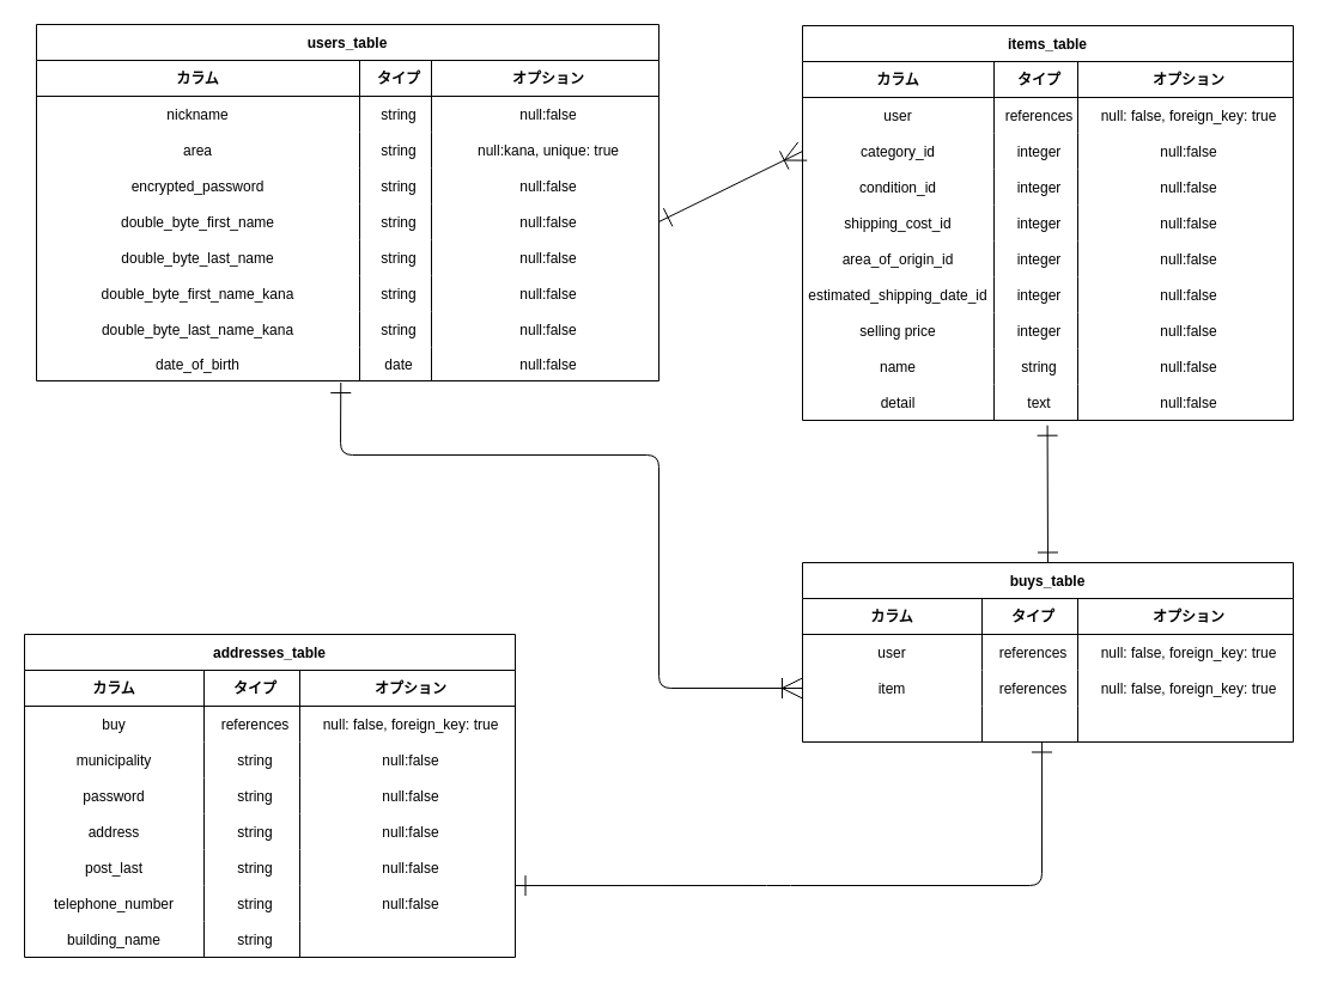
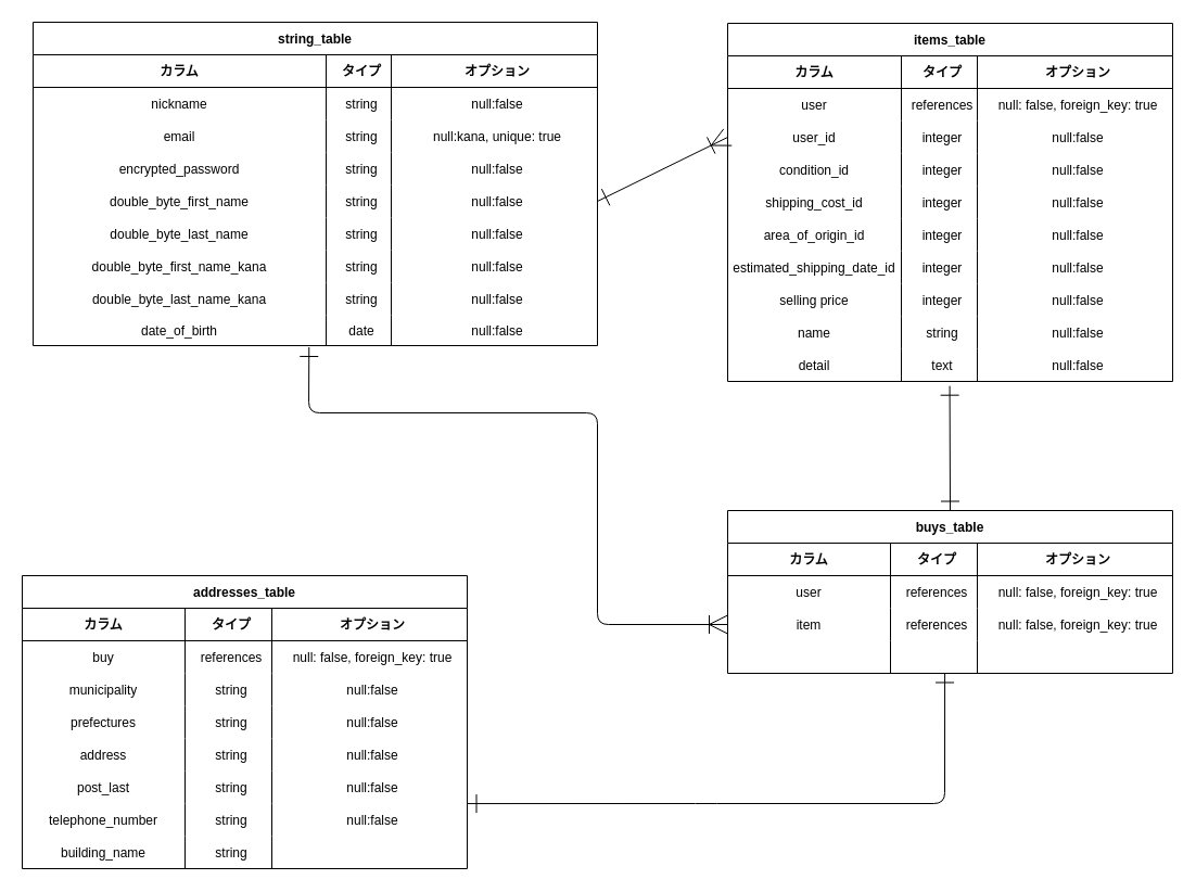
- <mxCell id="3" value="users_table" style="shape=table;startSize=30;container=1;collapsible=1;childLayout=tableLayout;fixedRows=1;rowLines=0;fontStyle=1;align=center;resizeLast=1;movable=1;resizable=1;rotatable=1;deletable=1;editable=1;connectable=1;" parent="1" vertex="1"><mxGeometry x="30" y="20" width="520" height="298" as="geometry" /></mxCell>
+ <mxCell id="3" value="string_table" style="shape=table;startSize=30;container=1;collapsible=1;childLayout=tableLayout;fixedRows=1;rowLines=0;fontStyle=1;align=center;resizeLast=1;movable=1;resizable=1;rotatable=1;deletable=1;editable=1;connectable=1;" parent="1" vertex="1"><mxGeometry x="30" y="20" width="520" height="298" as="geometry" /></mxCell>
- <mxCell id="13" value="area" style="shape=partialRectangle;connectable=0;fillColor=none;top=0;left=0;bottom=0;right=0;editable=1;overflow=hidden;align=center;" parent="12" vertex="1"><mxGeometry width="270" height="30" as="geometry"><mxRectangle width="270" height="30" as="alternateBounds" /></mxGeometry></mxCell>
+ <mxCell id="13" value="email" style="shape=partialRectangle;connectable=0;fillColor=none;top=0;left=0;bottom=0;right=0;editable=1;overflow=hidden;align=center;" parent="12" vertex="1"><mxGeometry width="270" height="30" as="geometry"><mxRectangle width="270" height="30" as="alternateBounds" /></mxGeometry></mxCell>
- <mxCell id="103" value="category_id" style="shape=partialRectangle;connectable=0;fillColor=none;top=0;left=0;bottom=0;right=0;editable=1;overflow=hidden;align=center;" parent="102" vertex="1"><mxGeometry width="160" height="30" as="geometry"><mxRectangle width="160" height="30" as="alternateBounds" /></mxGeometry></mxCell>
+ <mxCell id="103" value="user_id" style="shape=partialRectangle;connectable=0;fillColor=none;top=0;left=0;bottom=0;right=0;editable=1;overflow=hidden;align=center;" parent="102" vertex="1"><mxGeometry width="160" height="30" as="geometry"><mxRectangle width="160" height="30" as="alternateBounds" /></mxGeometry></mxCell>
- <mxCell id="56" value="password" style="shape=partialRectangle;connectable=0;fillColor=none;top=0;left=0;bottom=0;right=0;editable=1;overflow=hidden;align=center;" parent="55" vertex="1"><mxGeometry width="150" height="30" as="geometry"><mxRectangle width="150" height="30" as="alternateBounds" /></mxGeometry></mxCell>
+ <mxCell id="56" value="prefectures" style="shape=partialRectangle;connectable=0;fillColor=none;top=0;left=0;bottom=0;right=0;editable=1;overflow=hidden;align=center;" parent="55" vertex="1"><mxGeometry width="150" height="30" as="geometry"><mxRectangle width="150" height="30" as="alternateBounds" /></mxGeometry></mxCell>
